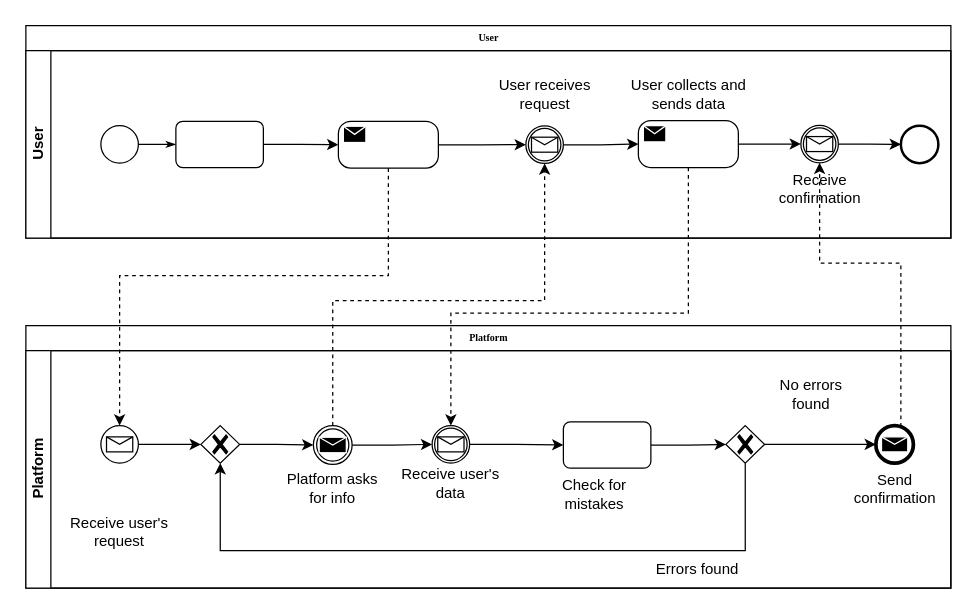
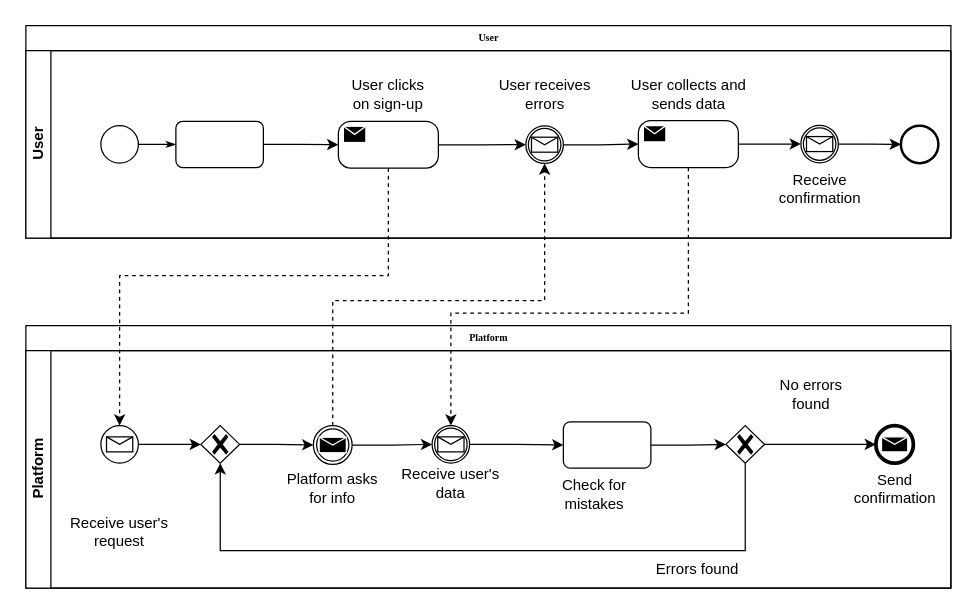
+ <mxCell id="11" value="User clicks on sign-up" style="text;html=1;strokeColor=none;fillColor=none;align=center;verticalAlign=middle;whiteSpace=wrap;rounded=0;" vertex="1" parent="3"><mxGeometry x="260" y="20" width="60" height="30" as="geometry" /></mxCell>
- <mxCell id="14" value="User receives request" style="text;html=1;strokeColor=none;fillColor=none;align=center;verticalAlign=middle;whiteSpace=wrap;rounded=0;" vertex="1" parent="3"><mxGeometry x="367.5" y="20" width="95" height="30" as="geometry" /></mxCell>
+ <mxCell id="14" value="User receives errors" style="text;html=1;strokeColor=none;fillColor=none;align=center;verticalAlign=middle;whiteSpace=wrap;rounded=0;" vertex="1" parent="3"><mxGeometry x="367.5" y="20" width="95" height="30" as="geometry" /></mxCell>
- <mxCell id="45" style="edgeStyle=orthogonalEdgeStyle;rounded=0;orthogonalLoop=1;jettySize=auto;html=1;dashed=1;" edge="1" parent="1" source="40" target="19"><mxGeometry relative="1" as="geometry"><Array as="points"><mxPoint x="720" y="210" /><mxPoint x="655" y="210" /></Array></mxGeometry></mxCell>
